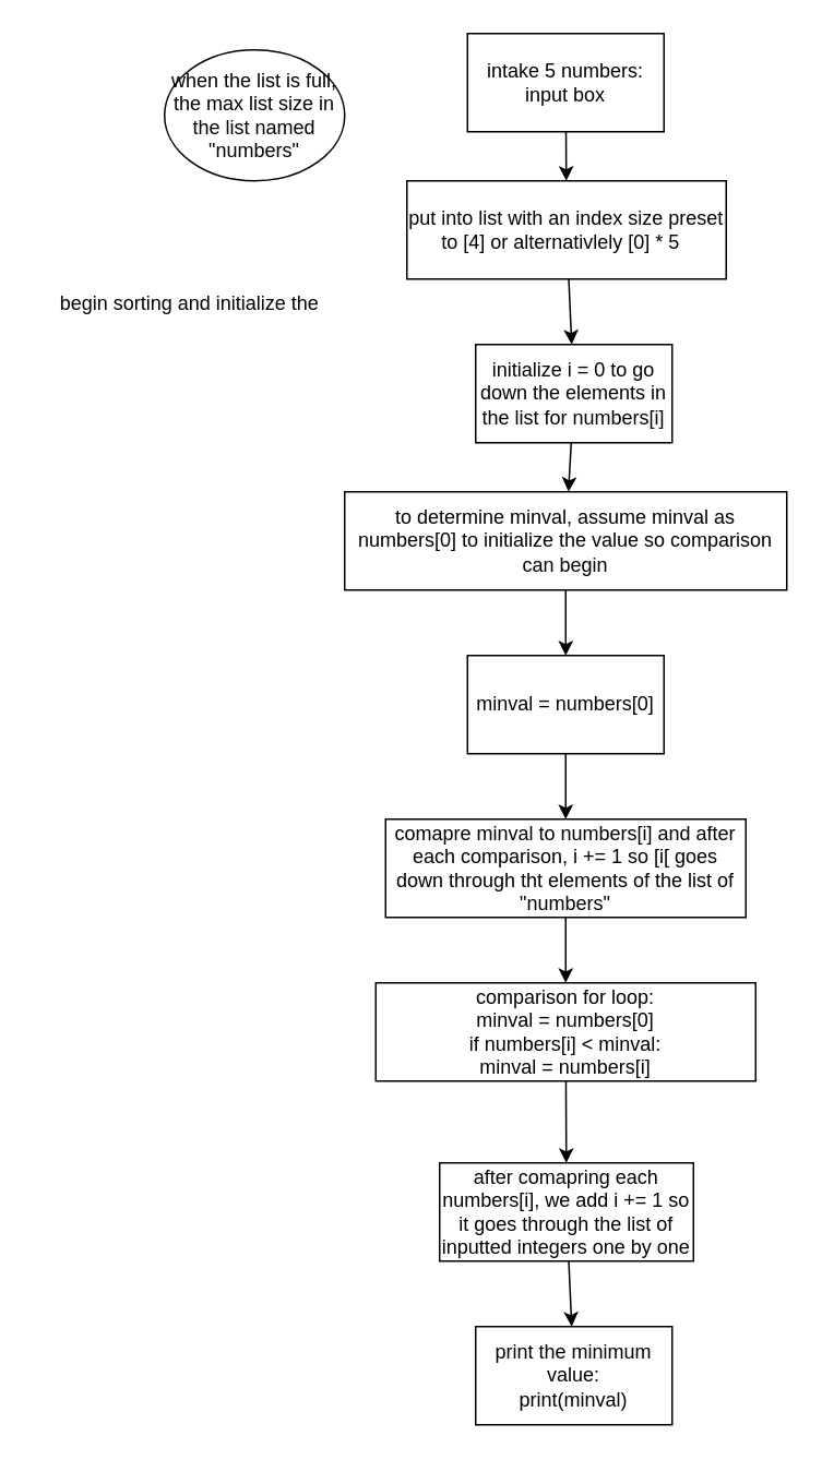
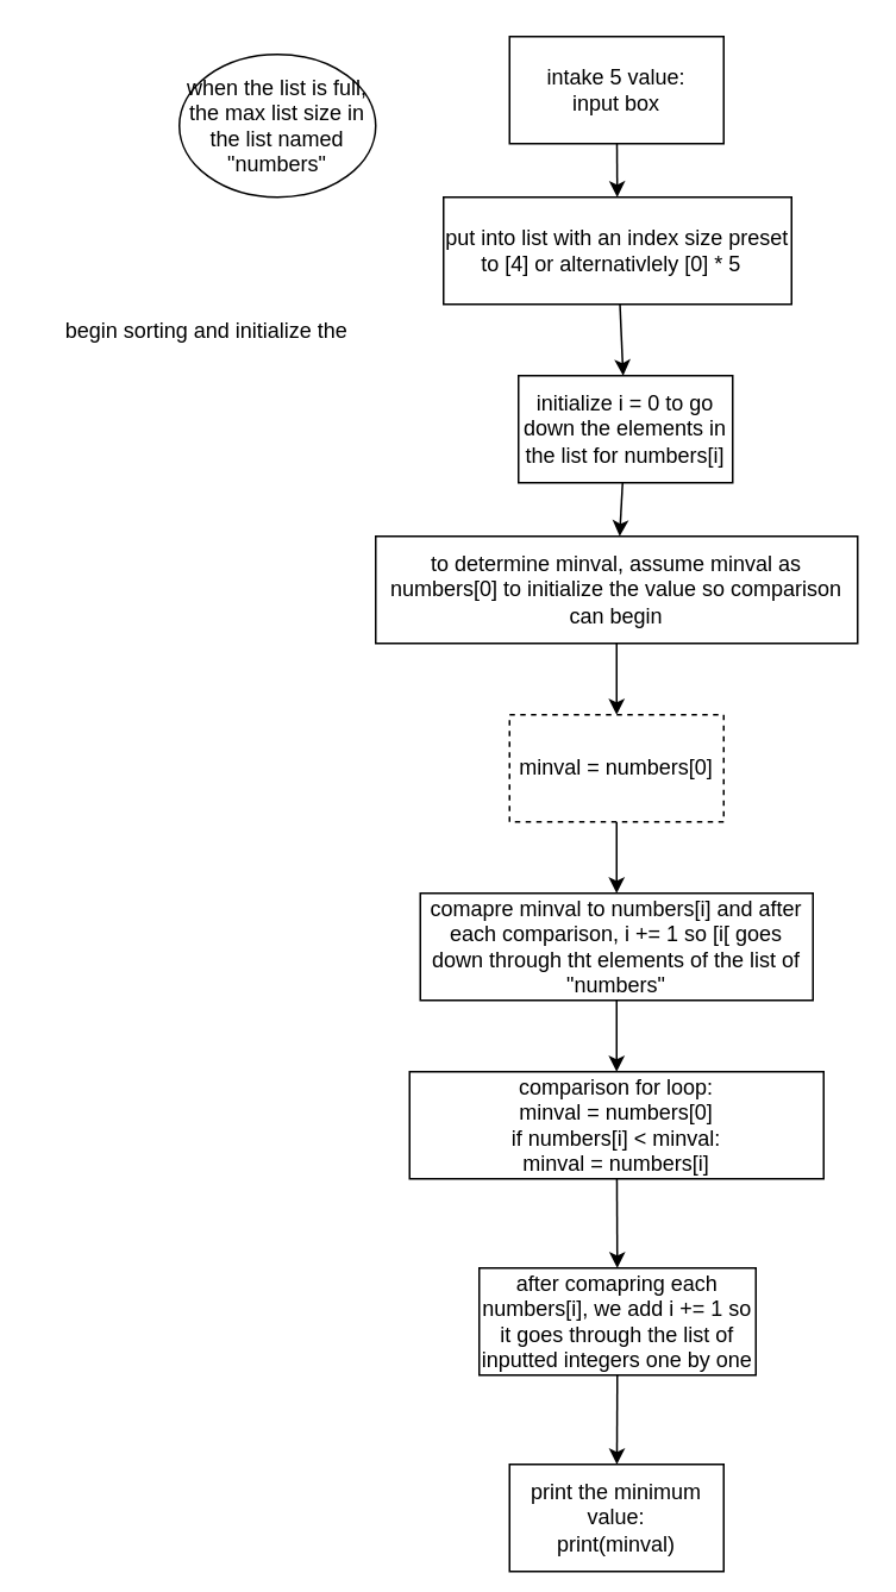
- <mxCell id="3" value="intake 5 numbers:&lt;br&gt;input box" style="whiteSpace=wrap;html=1;" vertex="1" parent="1"><mxGeometry x="285" y="20" width="120" height="60" as="geometry" /></mxCell>
+ <mxCell id="3" value="intake 5 value:&lt;br&gt;input box" style="whiteSpace=wrap;html=1;" vertex="1" parent="1"><mxGeometry x="285" y="20" width="120" height="60" as="geometry" /></mxCell>
- <mxCell id="13" value="minval = numbers[0]" style="whiteSpace=wrap;html=1;" vertex="1" parent="1"><mxGeometry x="285" y="400" width="120" height="60" as="geometry" /></mxCell>
+ <mxCell id="13" value="minval = numbers[0]" style="whiteSpace=wrap;html=1;dashed=1;" vertex="1" parent="1"><mxGeometry x="285" y="400" width="120" height="60" as="geometry" /></mxCell>
- <mxCell id="20" value="print the minimum value:&lt;br&gt;print(minval)" style="whiteSpace=wrap;html=1;" vertex="1" parent="1"><mxGeometry x="290" y="810" width="120" height="60" as="geometry" /></mxCell>
+ <mxCell id="20" value="print the minimum value:&lt;br&gt;print(minval)" style="whiteSpace=wrap;html=1;" vertex="1" parent="1"><mxGeometry x="285" y="820" width="120" height="60" as="geometry" /></mxCell>
